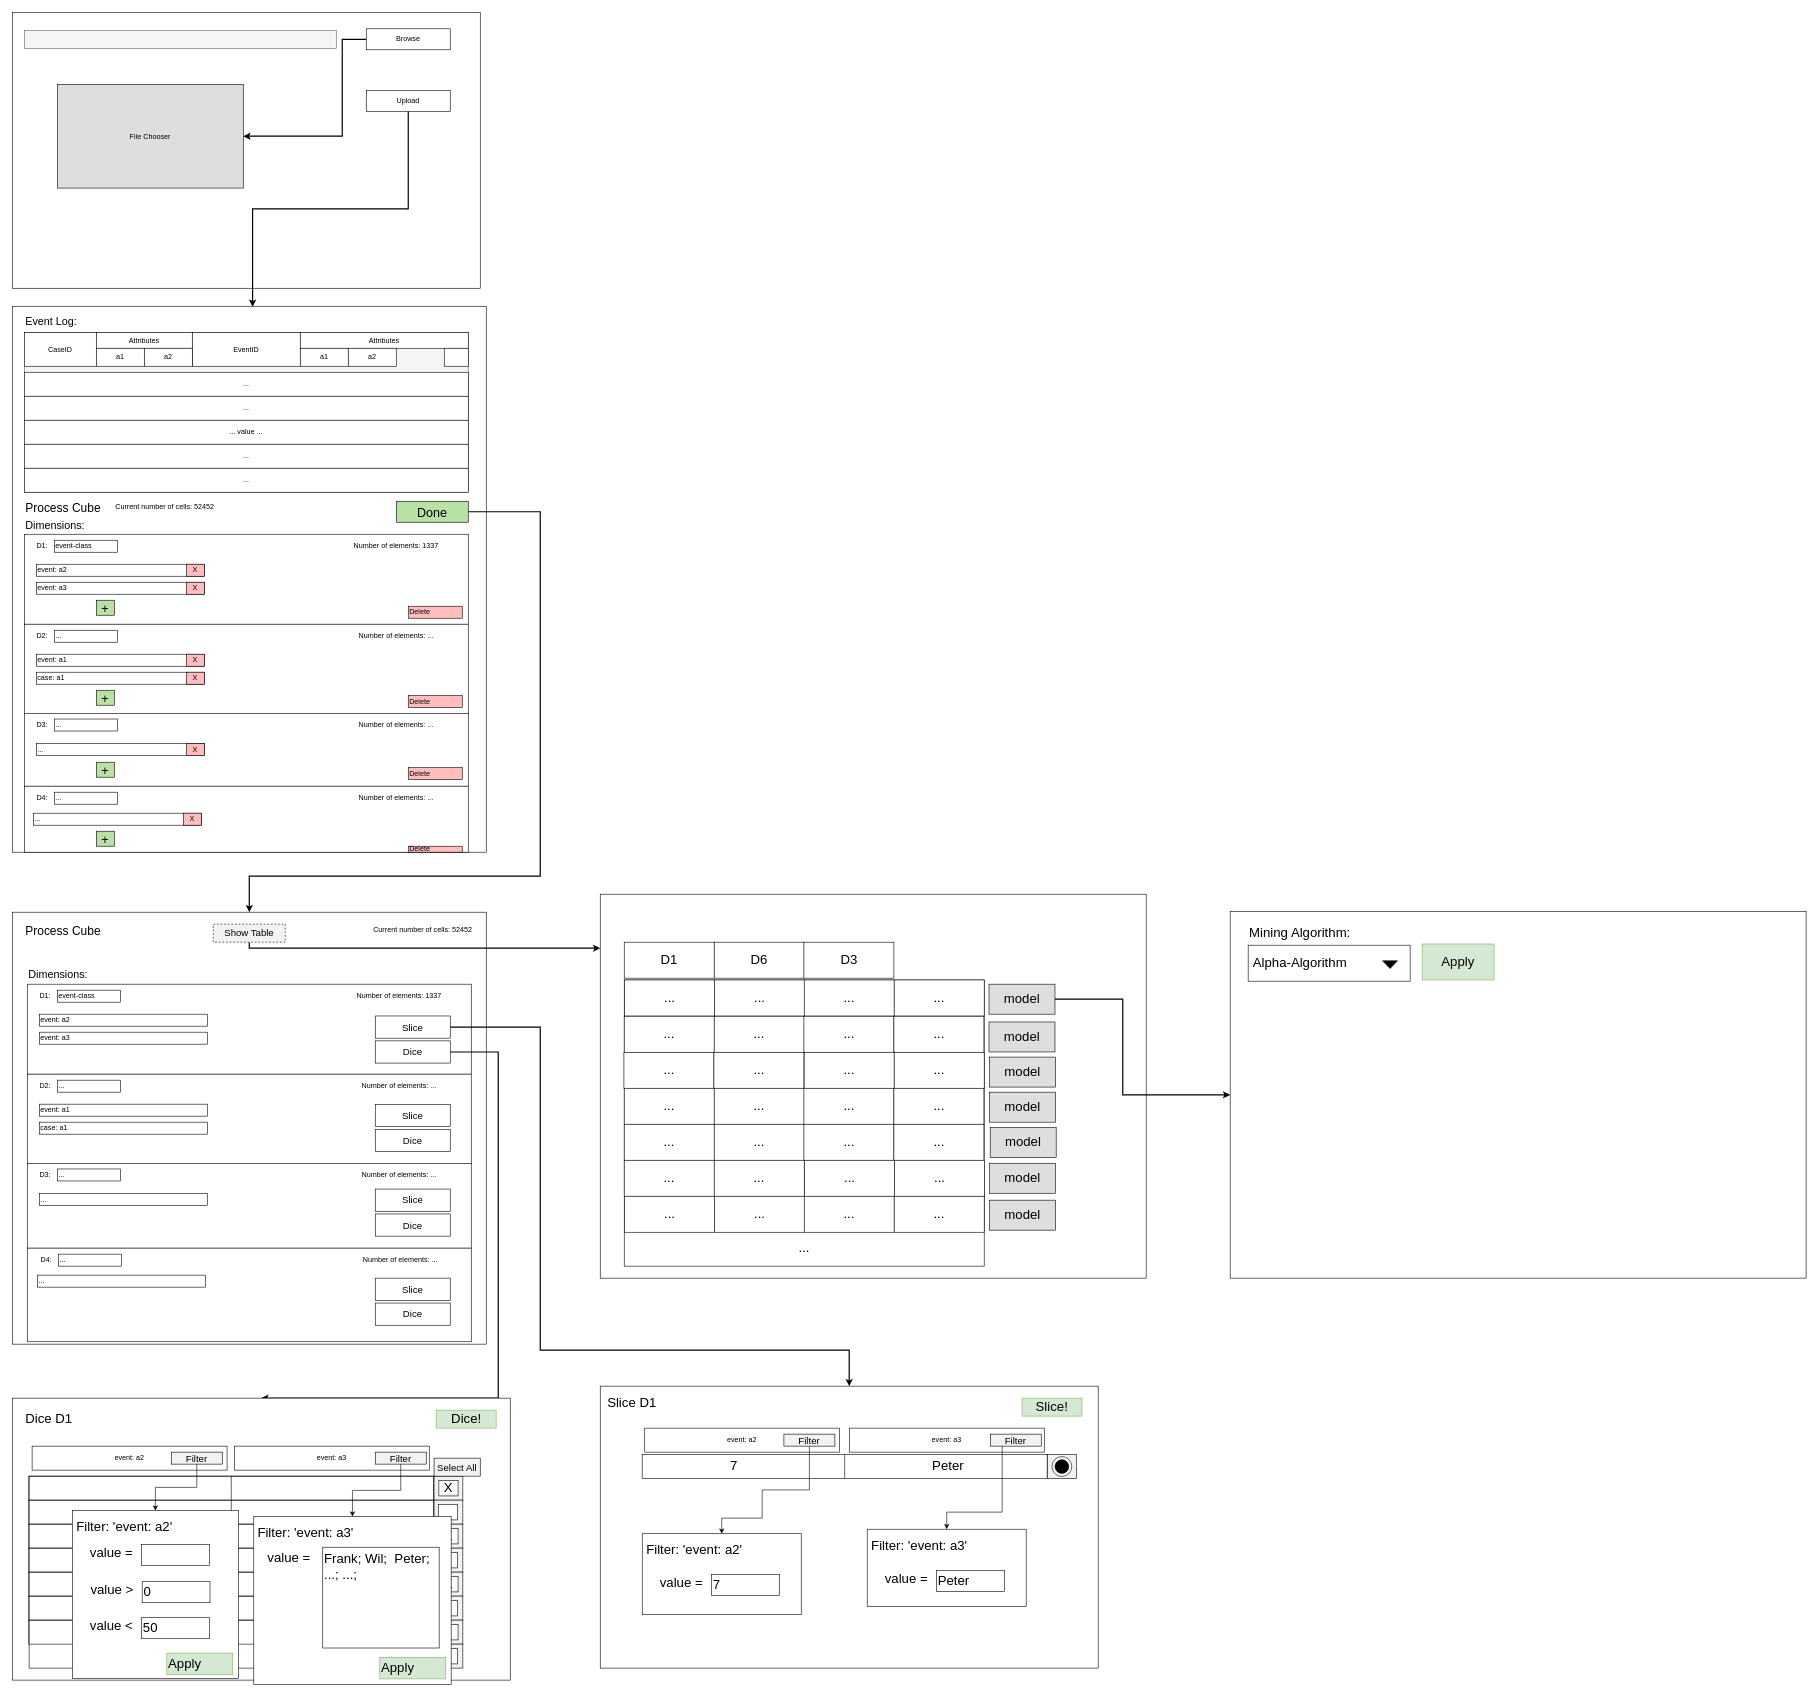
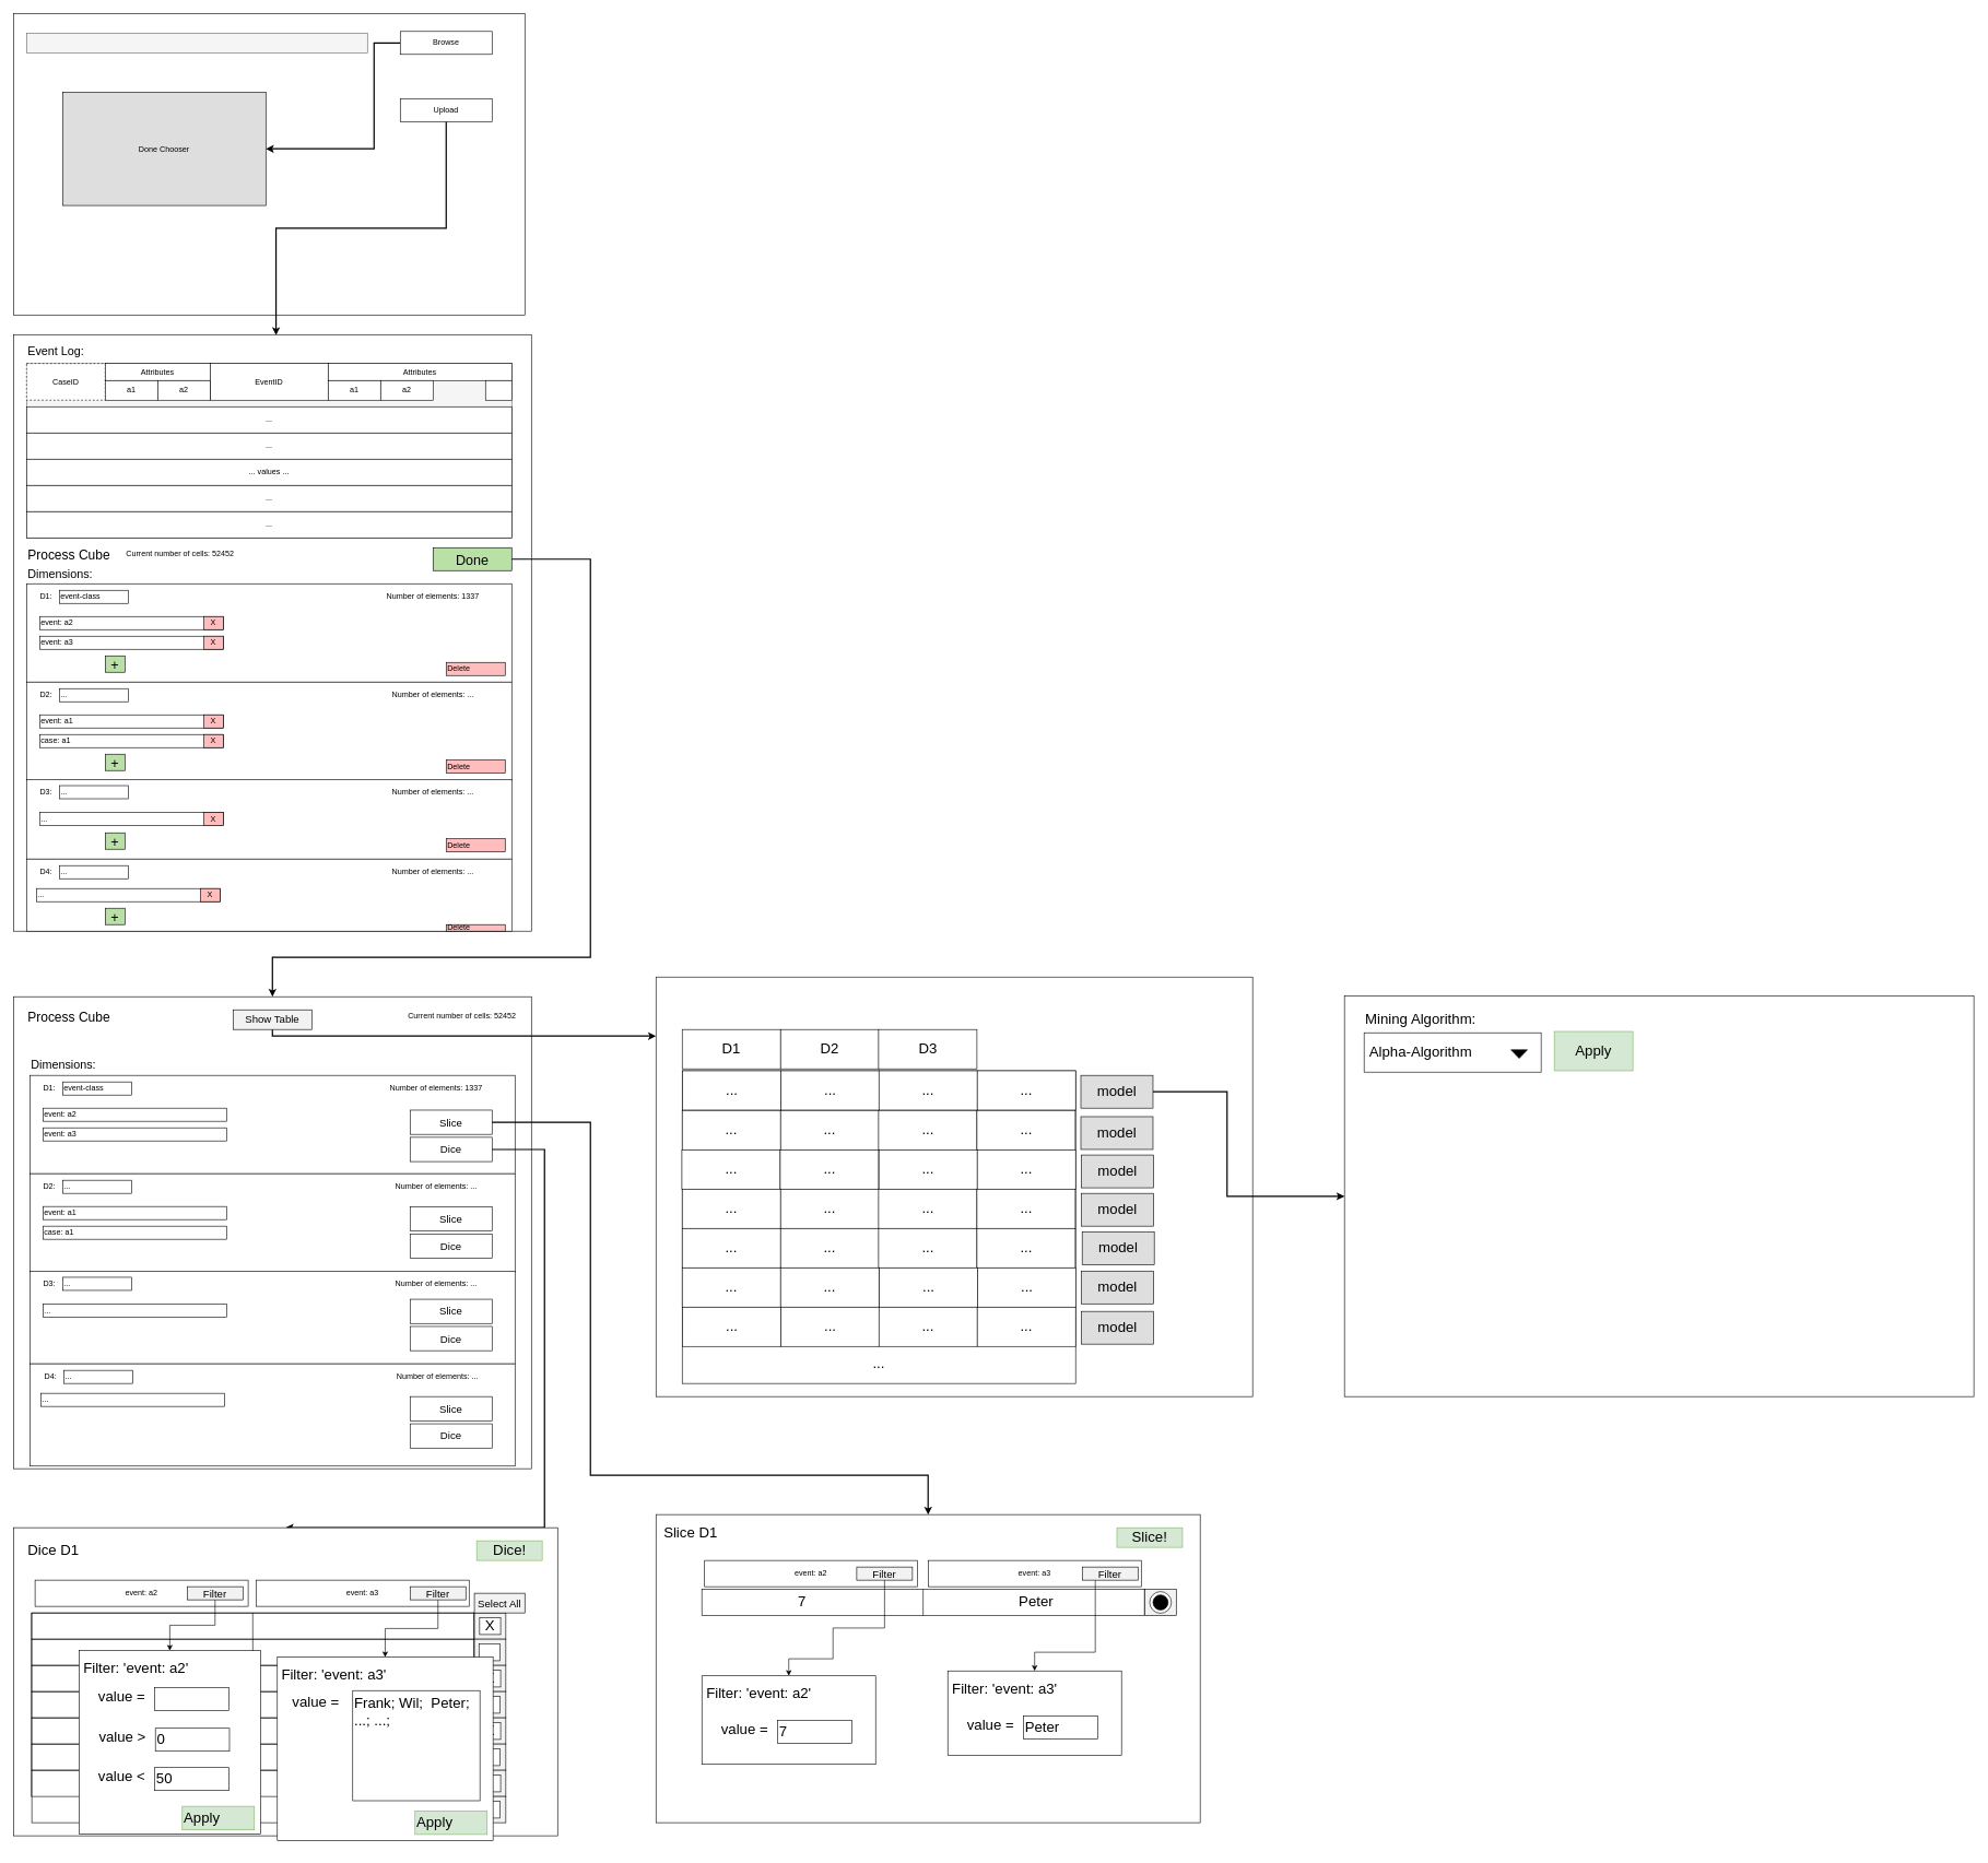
- <mxCell id="6" value="File Chooser" style="rounded=0;whiteSpace=wrap;html=1;fillColor=#DEDEDE;" vertex="1" parent="1"><mxGeometry x="95" y="140" width="310" height="173" as="geometry" /></mxCell>
+ <mxCell id="6" value="Done Chooser" style="rounded=0;whiteSpace=wrap;html=1;fillColor=#DEDEDE;" vertex="1" parent="1"><mxGeometry x="95" y="140" width="310" height="173" as="geometry" /></mxCell>
- <mxCell id="11" value="&lt;div style=&quot;text-align: left&quot;&gt;CaseID&lt;/div&gt;" style="rounded=0;whiteSpace=wrap;html=1;" vertex="1" parent="1"><mxGeometry x="40" y="554" width="120" height="56" as="geometry" /></mxCell>
+ <mxCell id="11" value="&lt;div style=&quot;text-align: left&quot;&gt;CaseID&lt;/div&gt;" style="rounded=0;whiteSpace=wrap;html=1;dashed=1;" vertex="1" parent="1"><mxGeometry x="40" y="554" width="120" height="56" as="geometry" /></mxCell>
- <mxCell id="22" value="... value ..." style="rounded=0;whiteSpace=wrap;html=1;" vertex="1" parent="1"><mxGeometry x="40" y="700" width="740" height="40" as="geometry" /></mxCell>
+ <mxCell id="22" value="... values ..." style="rounded=0;whiteSpace=wrap;html=1;" vertex="1" parent="1"><mxGeometry x="40" y="700" width="740" height="40" as="geometry" /></mxCell>
- <mxCell id="71" value="Show Table" style="rounded=0;whiteSpace=wrap;html=1;labelBackgroundColor=none;strokeColor=#000000;fillColor=#F2F2F2;fontSize=16;fontColor=#000000;align=center;dashed=1;" vertex="1" parent="1"><mxGeometry x="355" y="1540" width="120" height="30" as="geometry" /></mxCell>
+ <mxCell id="71" value="Show Table" style="rounded=0;whiteSpace=wrap;html=1;labelBackgroundColor=none;strokeColor=#000000;fillColor=#F2F2F2;fontSize=16;fontColor=#000000;align=center;" vertex="1" parent="1"><mxGeometry x="355" y="1540" width="120" height="30" as="geometry" /></mxCell>
- <mxCell id="182" value="D6" style="rounded=0;whiteSpace=wrap;html=1;labelBackgroundColor=none;strokeColor=#000000;fillColor=#ffffff;fontSize=22;fontColor=#000000;align=center;" vertex="1" parent="1"><mxGeometry x="1190" y="1570" width="150" height="60" as="geometry" /></mxCell>
+ <mxCell id="182" value="D2" style="rounded=0;whiteSpace=wrap;html=1;labelBackgroundColor=none;strokeColor=#000000;fillColor=#ffffff;fontSize=22;fontColor=#000000;align=center;" vertex="1" parent="1"><mxGeometry x="1190" y="1570" width="150" height="60" as="geometry" /></mxCell>
